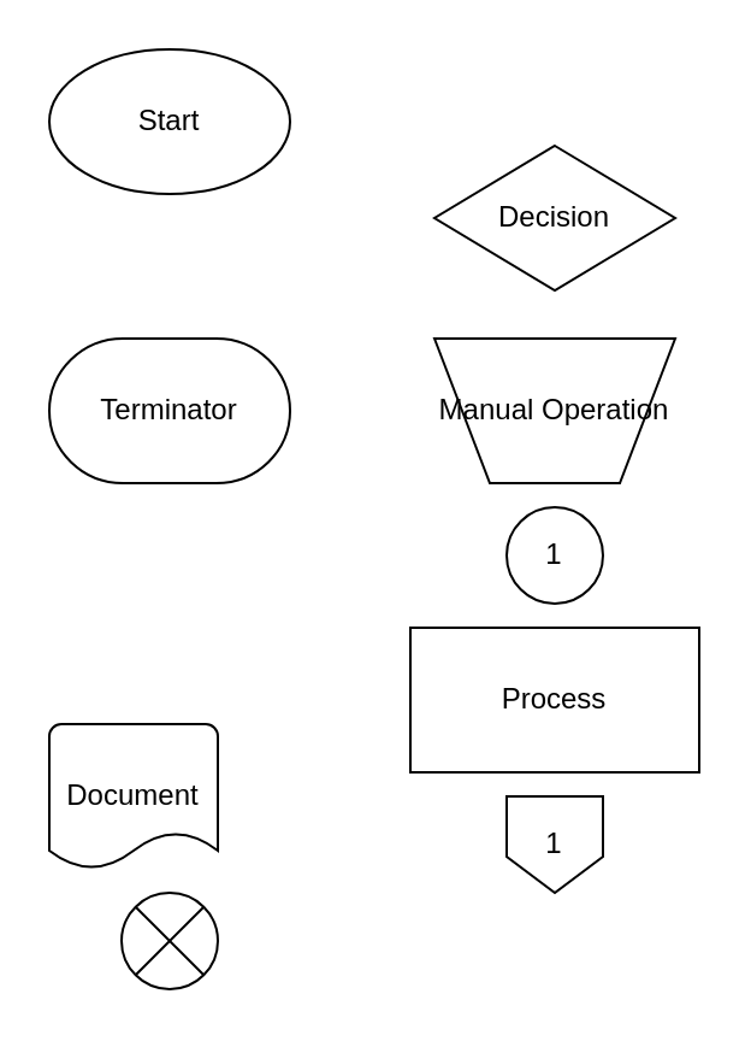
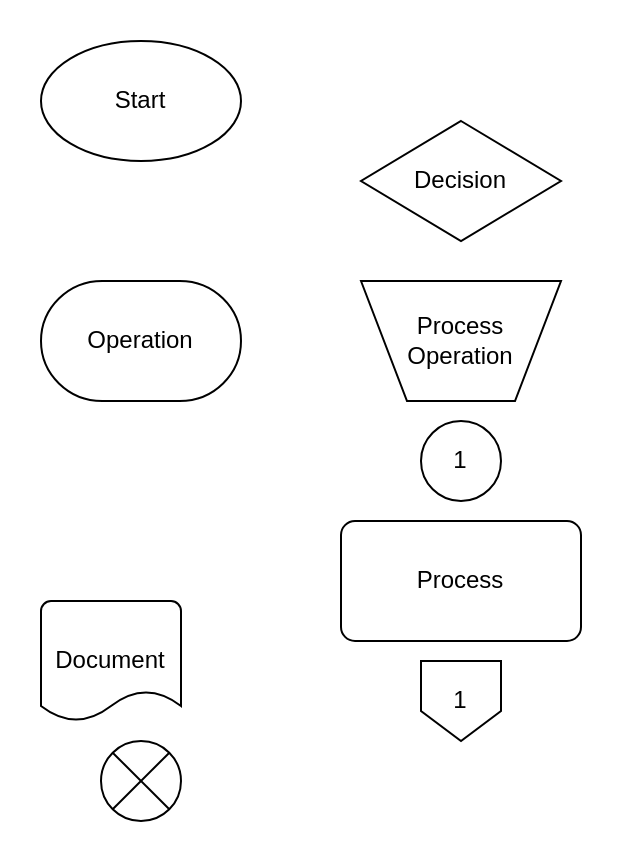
- <mxCell id="2" value="Terminator" style="strokeWidth=1;html=1;shape=mxgraph.flowchart.terminator;whiteSpace=wrap;" parent="1" vertex="1"><mxGeometry x="20" y="140" width="100" height="60" as="geometry" /></mxCell>
+ <mxCell id="2" value="Operation" style="strokeWidth=1;html=1;shape=mxgraph.flowchart.terminator;whiteSpace=wrap;" parent="1" vertex="1"><mxGeometry x="20" y="140" width="100" height="60" as="geometry" /></mxCell>
- <mxCell id="6" value="Manual Operation" style="verticalLabelPosition=middle;verticalAlign=middle;html=1;shape=trapezoid;perimeter=trapezoidPerimeter;whiteSpace=wrap;size=0.23;arcSize=10;flipV=1;labelPosition=center;align=center;" parent="1" vertex="1"><mxGeometry x="180" y="140" width="100" height="60" as="geometry" /></mxCell>
+ <mxCell id="6" value="Process Operation" style="verticalLabelPosition=middle;verticalAlign=middle;html=1;shape=trapezoid;perimeter=trapezoidPerimeter;whiteSpace=wrap;size=0.23;arcSize=10;flipV=1;labelPosition=center;align=center;" parent="1" vertex="1"><mxGeometry x="180" y="140" width="100" height="60" as="geometry" /></mxCell>
- <mxCell id="4" value="Process" style="whiteSpace=wrap;html=1;absoluteArcSize=1;arcSize=14;strokeWidth=1;rounded=0;" parent="1" vertex="1"><mxGeometry x="170" y="260" width="120" height="60" as="geometry" /></mxCell>
+ <mxCell id="4" value="Process" style="rounded=1;whiteSpace=wrap;html=1;absoluteArcSize=1;arcSize=14;strokeWidth=1;" parent="1" vertex="1"><mxGeometry x="170" y="260" width="120" height="60" as="geometry" /></mxCell>
